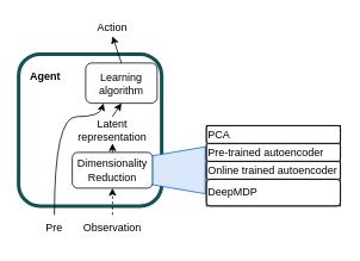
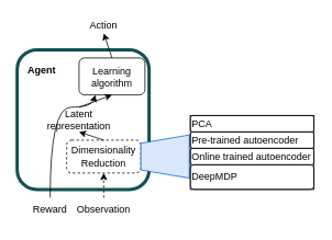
- <mxCell id="7" value="Latent representation" style="text;html=1;strokeColor=none;fillColor=none;align=center;verticalAlign=middle;whiteSpace=wrap;rounded=0;" parent="1" vertex="1"><mxGeometry x="85" y="130" width="80" height="30" as="geometry" /></mxCell>
+ <mxCell id="7" value="Latent representation" style="text;html=1;strokeColor=none;fillColor=none;align=center;verticalAlign=middle;whiteSpace=wrap;rounded=0;" parent="1" vertex="1"><mxGeometry x="55" y="130" width="80" height="30" as="geometry" /></mxCell>
- <mxCell id="5" value="&lt;div&gt;Dimensionality&lt;/div&gt;&lt;div&gt;Reduction&lt;br&gt;&lt;/div&gt;" style="rounded=1;whiteSpace=wrap;html=1;fontSize=12;" parent="1" vertex="1"><mxGeometry x="80" y="170" width="90" height="40" as="geometry" /></mxCell>
+ <mxCell id="5" value="&lt;div&gt;Dimensionality&lt;/div&gt;&lt;div&gt;Reduction&lt;br&gt;&lt;/div&gt;" style="rounded=1;whiteSpace=wrap;html=1;fontSize=12;dashed=1;" parent="1" vertex="1"><mxGeometry x="80" y="170" width="90" height="40" as="geometry" /></mxCell>
- <mxCell id="9" value="&lt;div&gt;Pre&lt;/div&gt;" style="text;html=1;strokeColor=none;fillColor=none;align=center;verticalAlign=middle;whiteSpace=wrap;rounded=0;" parent="1" vertex="1"><mxGeometry x="30" y="240" width="60" height="30" as="geometry" /></mxCell>
+ <mxCell id="9" value="&lt;div&gt;Reward&lt;/div&gt;" style="text;html=1;strokeColor=none;fillColor=none;align=center;verticalAlign=middle;whiteSpace=wrap;rounded=0;" parent="1" vertex="1"><mxGeometry x="30" y="240" width="60" height="30" as="geometry" /></mxCell>
